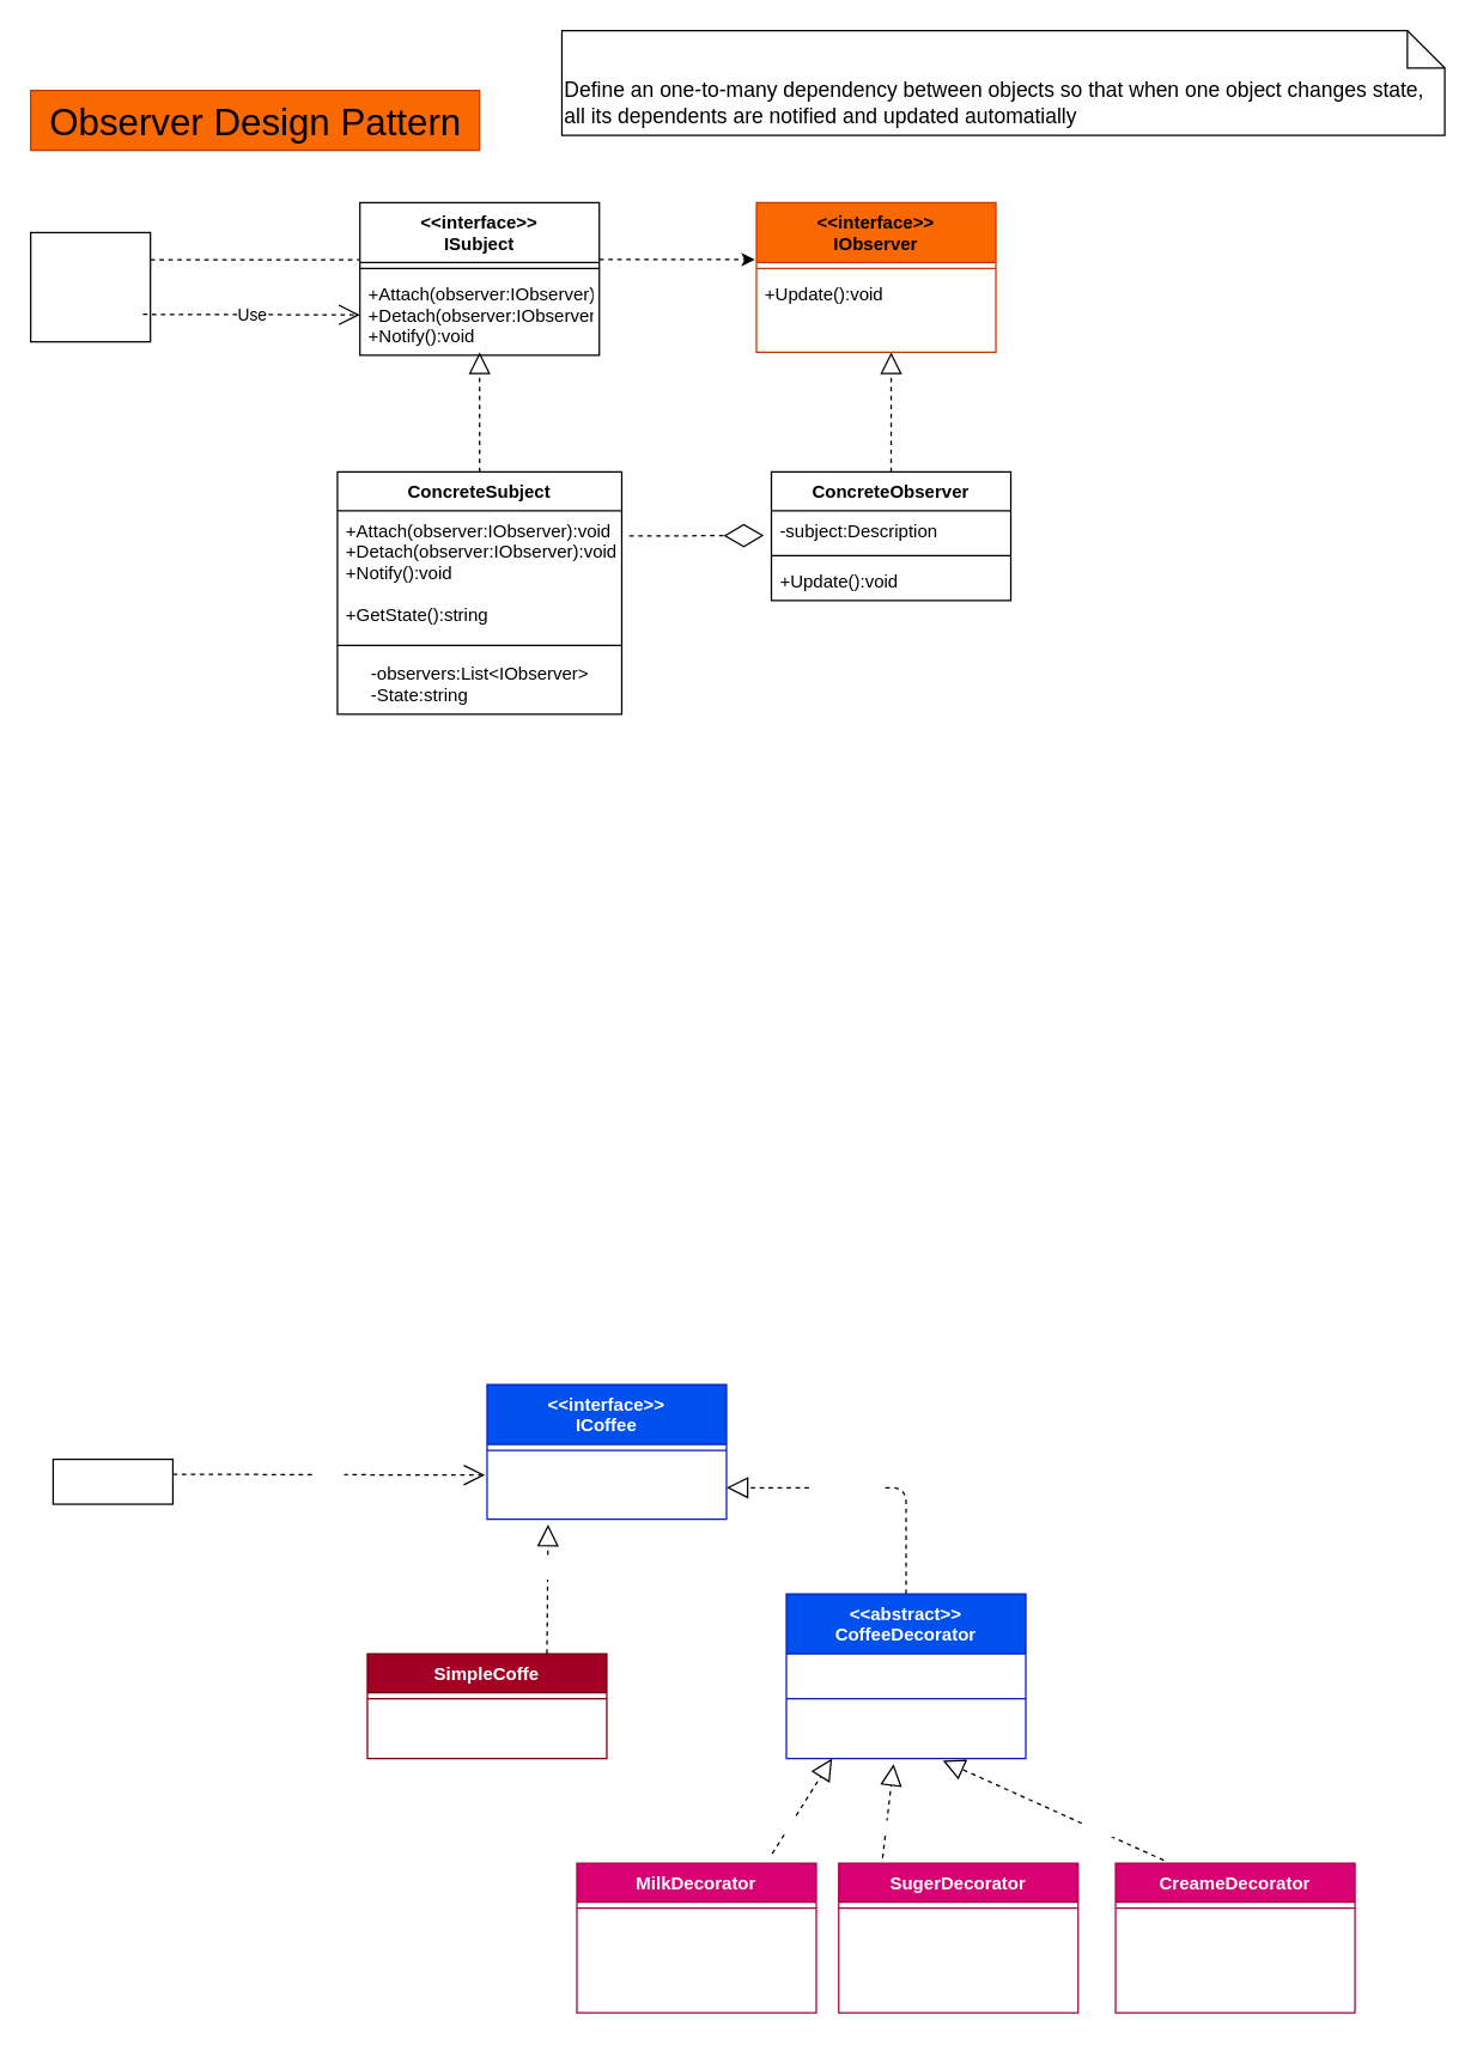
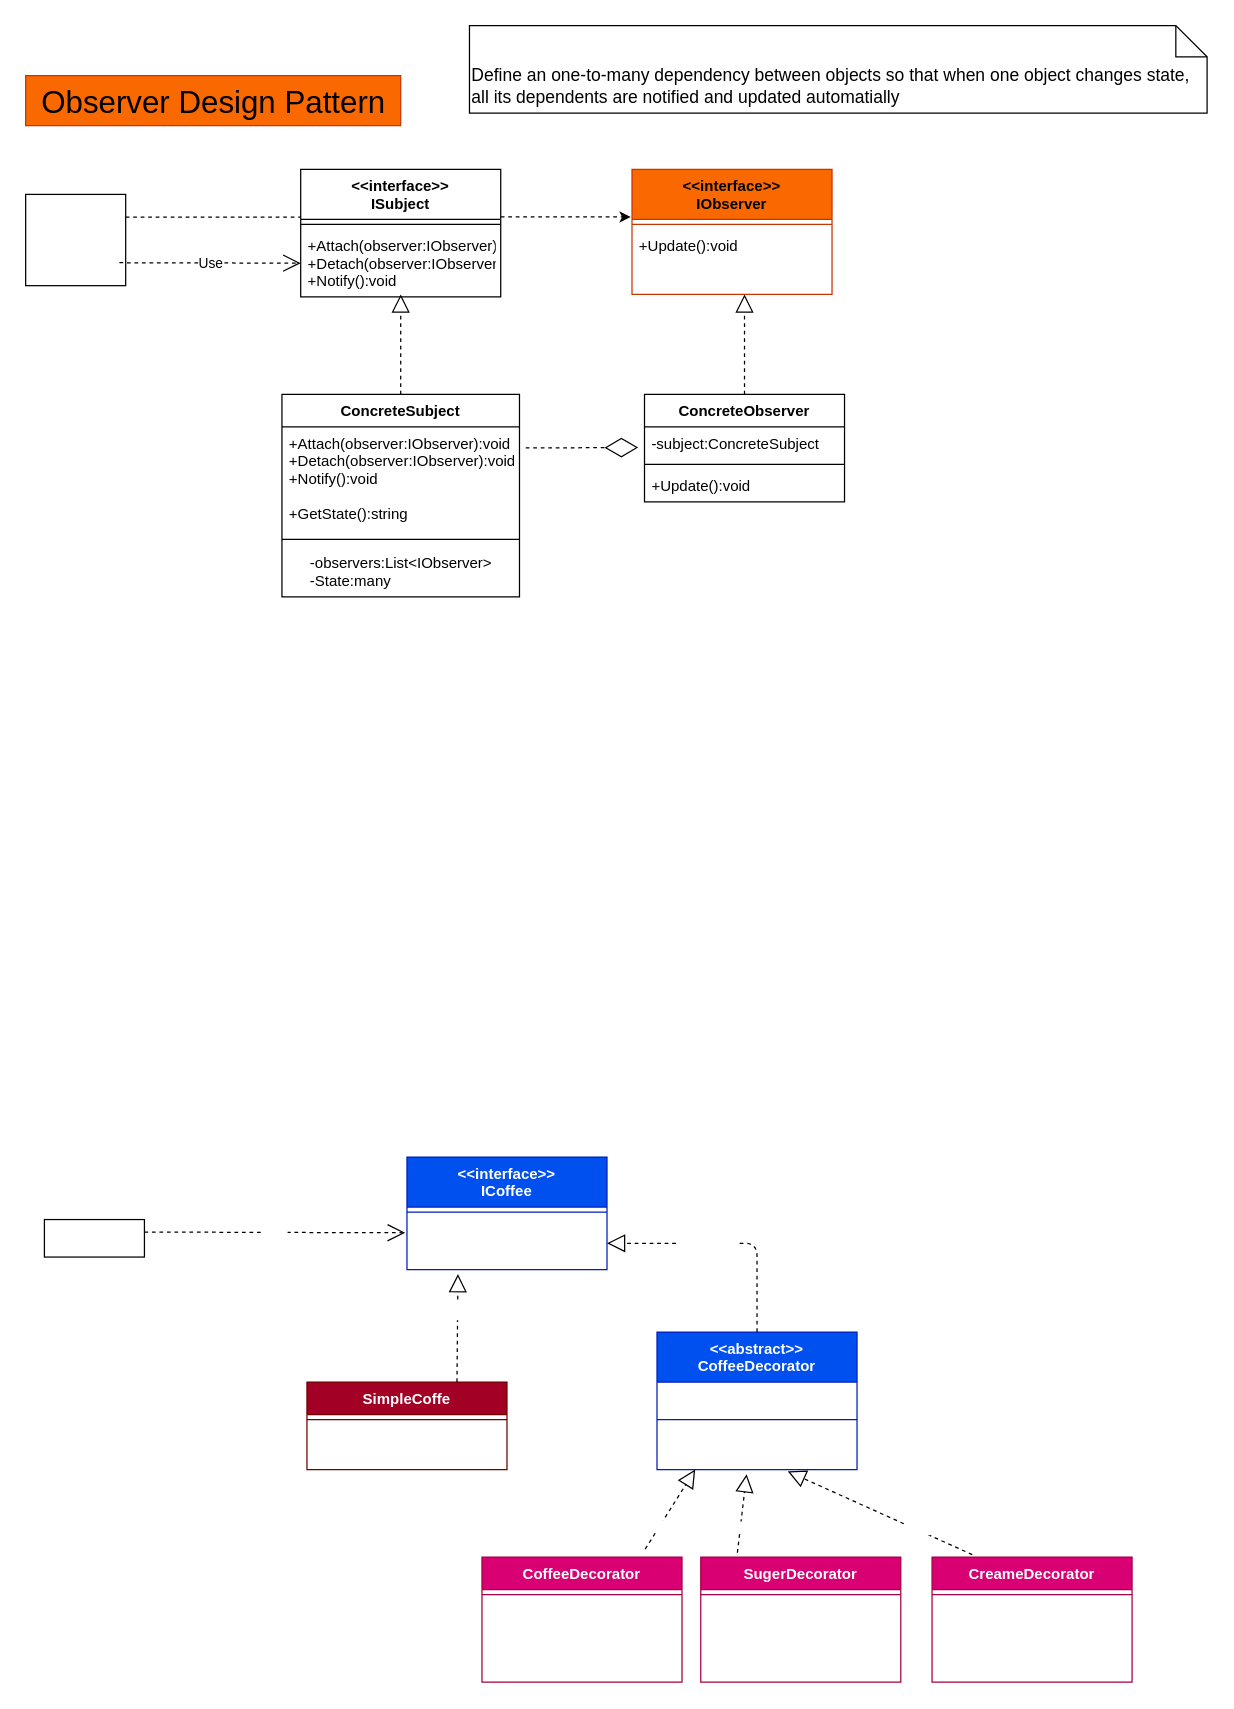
- <mxCell id="52" value="-subject:Description" style="text;strokeColor=none;fillColor=none;align=left;verticalAlign=top;spacingLeft=4;spacingRight=4;overflow=hidden;rotatable=0;points=[[0,0.5],[1,0.5]];portConstraint=eastwest;" parent="51" vertex="1"><mxGeometry y="26" width="160" height="26" as="geometry" /></mxCell>
+ <mxCell id="52" value="-subject:ConcreteSubject" style="text;strokeColor=none;fillColor=none;align=left;verticalAlign=top;spacingLeft=4;spacingRight=4;overflow=hidden;rotatable=0;points=[[0,0.5],[1,0.5]];portConstraint=eastwest;" parent="51" vertex="1"><mxGeometry y="26" width="160" height="26" as="geometry" /></mxCell>
- <mxCell id="40" value="&lt;span style=&quot;text-align: left;&quot;&gt;-observers:List&amp;lt;IObserver&amp;gt;&lt;/span&gt;&lt;br style=&quot;padding: 0px; margin: 0px;&quot;&gt;&lt;div style=&quot;text-align: left;&quot;&gt;&lt;span style=&quot;background-color: initial;&quot;&gt;-State:string&lt;/span&gt;&lt;/div&gt;" style="text;html=1;align=center;verticalAlign=middle;resizable=0;points=[];autosize=1;strokeColor=none;fillColor=none;" vertex="1" parent="37"><mxGeometry y="122" width="190" height="40" as="geometry" /></mxCell>
+ <mxCell id="40" value="&lt;span style=&quot;text-align: left;&quot;&gt;-observers:List&amp;lt;IObserver&amp;gt;&lt;/span&gt;&lt;br style=&quot;padding: 0px; margin: 0px;&quot;&gt;&lt;div style=&quot;text-align: left;&quot;&gt;&lt;span style=&quot;background-color: initial;&quot;&gt;-State:many&lt;/span&gt;&lt;/div&gt;" style="text;html=1;align=center;verticalAlign=middle;resizable=0;points=[];autosize=1;strokeColor=none;fillColor=none;" vertex="1" parent="37"><mxGeometry y="122" width="190" height="40" as="geometry" /></mxCell>
- <mxCell id="20" value="MilkDecorator" style="swimlane;fontStyle=1;align=center;verticalAlign=top;childLayout=stackLayout;horizontal=1;startSize=26;horizontalStack=0;resizeParent=1;resizeParentMax=0;resizeLast=0;collapsible=1;marginBottom=0;strokeColor=#A50040;fontSize=12;fontColor=#ffffff;fillColor=#d80073;movable=1;resizable=1;rotatable=1;deletable=1;editable=1;connectable=1;" parent="1" vertex="1"><mxGeometry x="385" y="1245" width="160" height="100" as="geometry" /></mxCell>
+ <mxCell id="20" value="CoffeeDecorator" style="swimlane;fontStyle=1;align=center;verticalAlign=top;childLayout=stackLayout;horizontal=1;startSize=26;horizontalStack=0;resizeParent=1;resizeParentMax=0;resizeLast=0;collapsible=1;marginBottom=0;strokeColor=#A50040;fontSize=12;fontColor=#ffffff;fillColor=#d80073;movable=1;resizable=1;rotatable=1;deletable=1;editable=1;connectable=1;" parent="1" vertex="1"><mxGeometry x="385" y="1245" width="160" height="100" as="geometry" /></mxCell>
